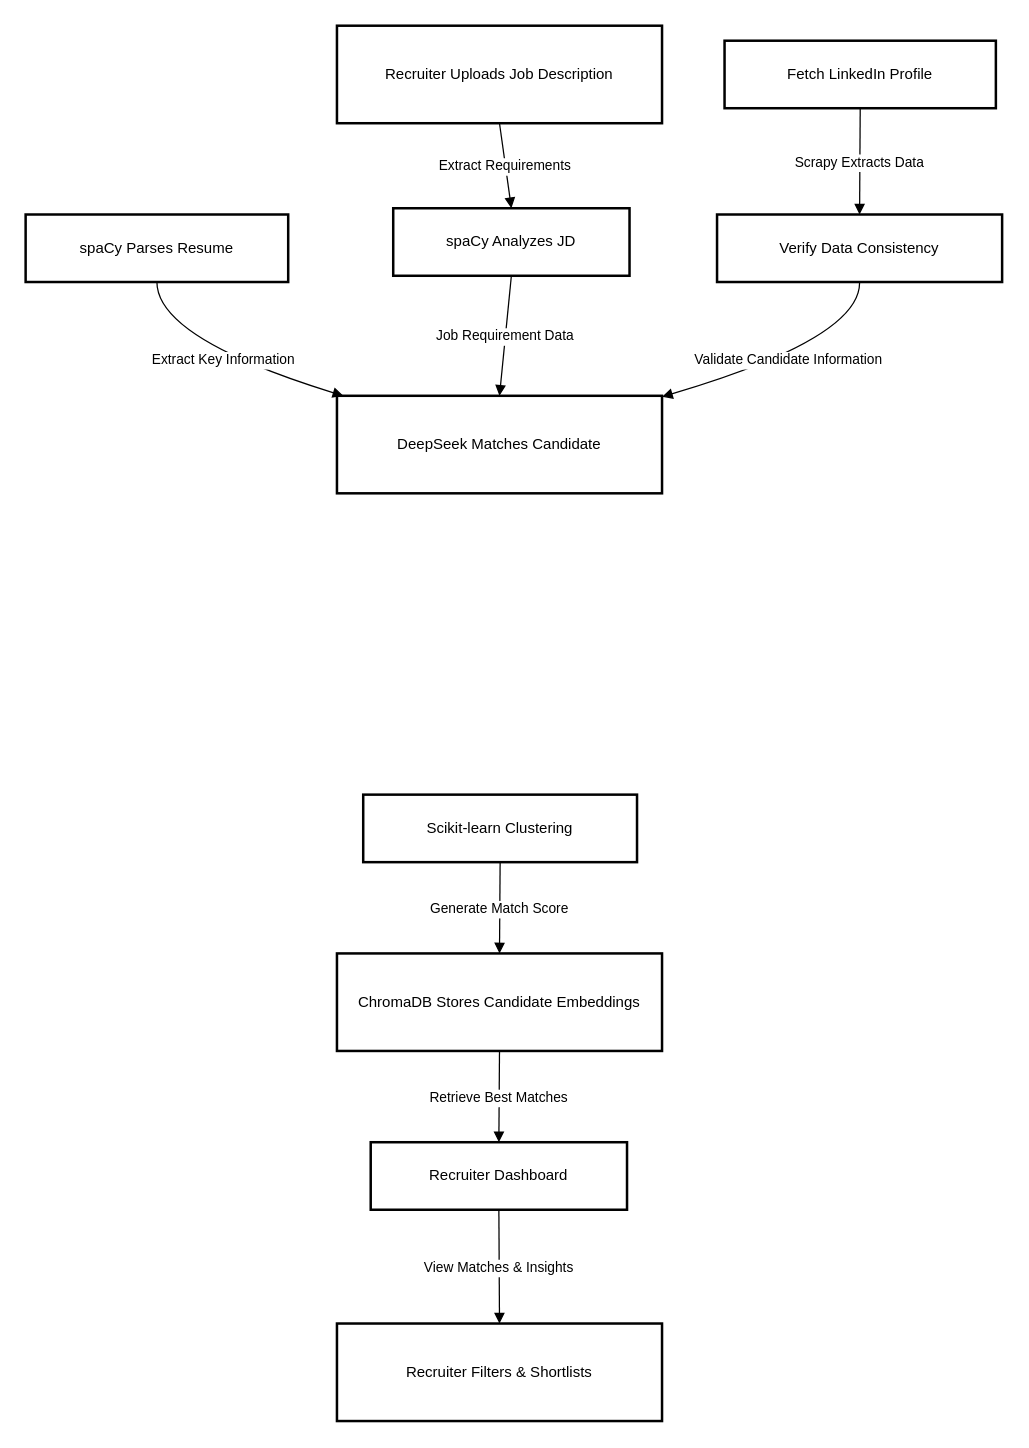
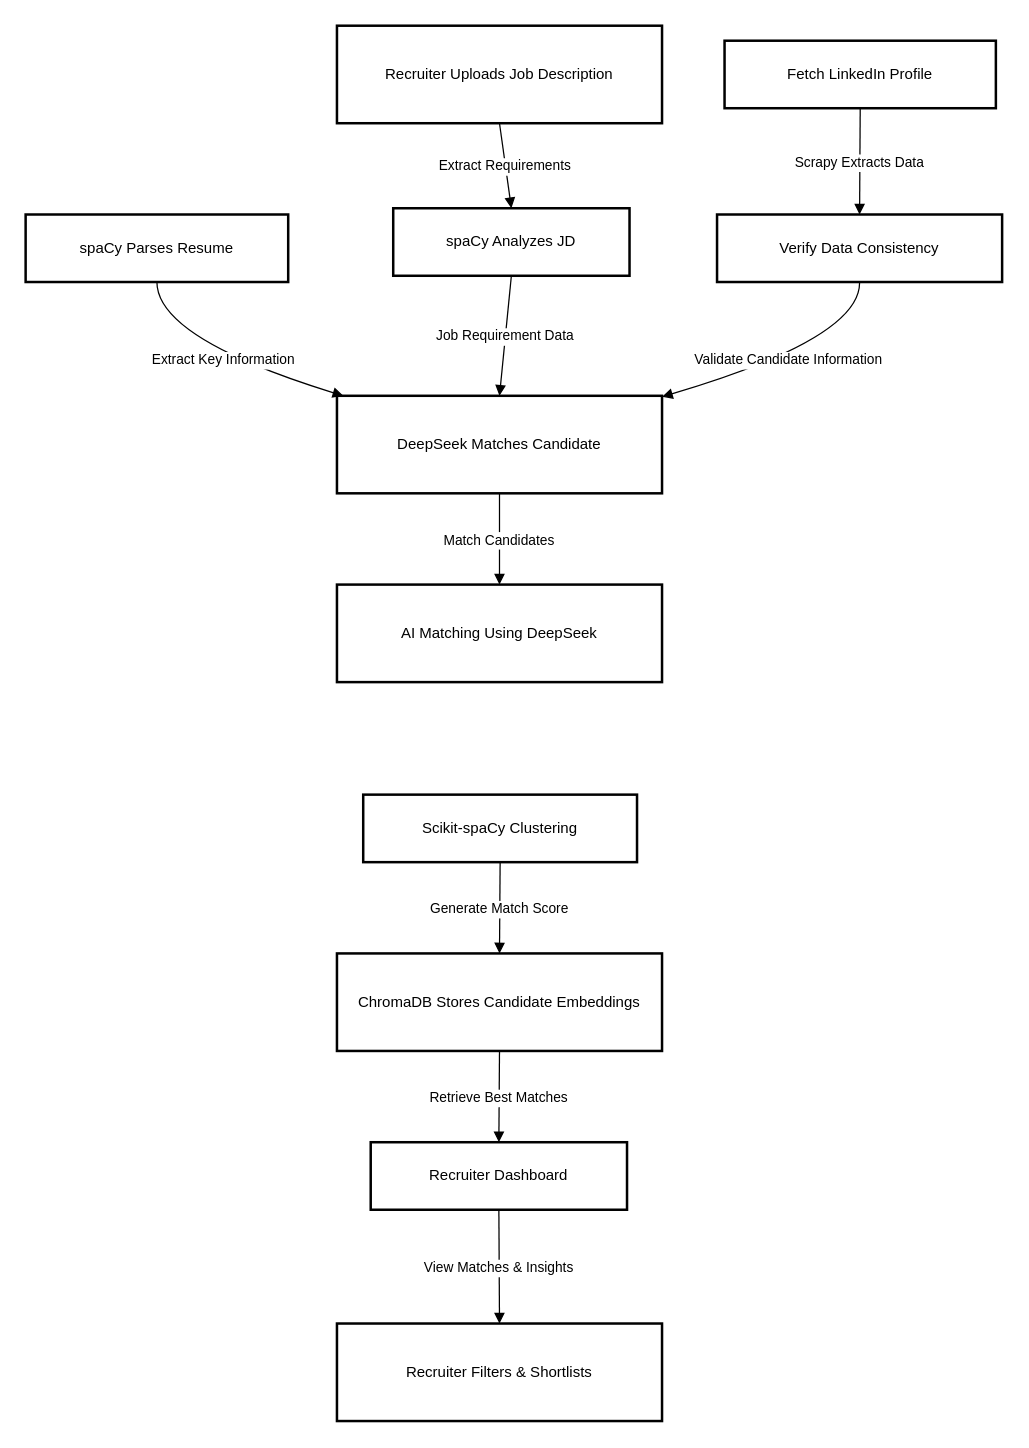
+ <mxCell id="18" value="Match Candidates" style="curved=1;startArrow=none;endArrow=block;exitX=0.5;exitY=0.99;entryX=0.5;entryY=-0.01;rounded=0;" parent="1" source="7" target="8" edge="1"><mxGeometry relative="1" as="geometry"><Array as="points" /></mxGeometry></mxCell>
+ <mxCell id="8" value="AI Matching Using DeepSeek" style="whiteSpace=wrap;strokeWidth=2;" parent="1" vertex="1"><mxGeometry x="269" y="467" width="260" height="78" as="geometry" /></mxCell>
- <mxCell id="9" value="Scikit-learn Clustering" style="whiteSpace=wrap;strokeWidth=2;" parent="1" vertex="1"><mxGeometry x="290" y="635" width="219" height="54" as="geometry" /></mxCell>
+ <mxCell id="9" value="Scikit-spaCy Clustering" style="whiteSpace=wrap;strokeWidth=2;" parent="1" vertex="1"><mxGeometry x="290" y="635" width="219" height="54" as="geometry" /></mxCell>
